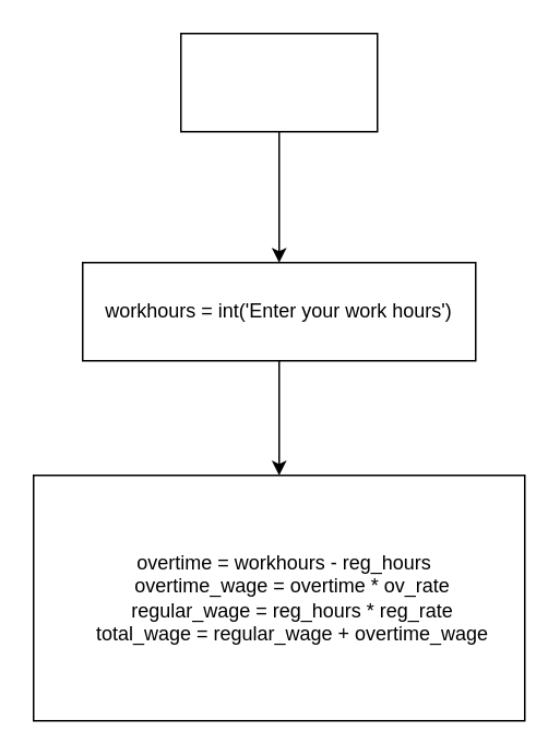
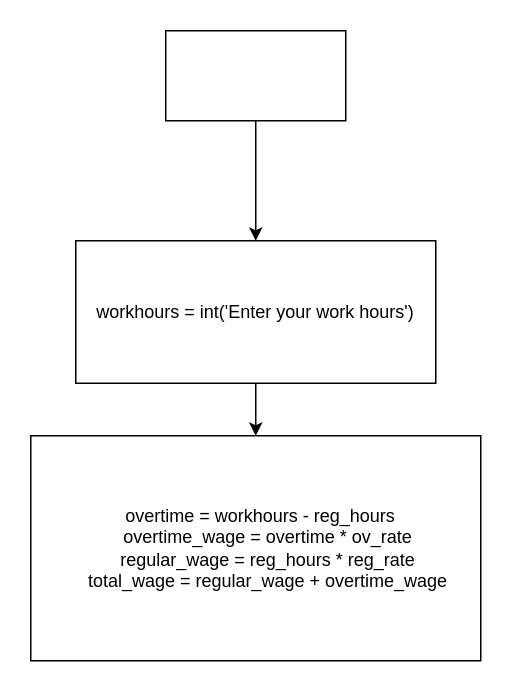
- <mxCell id="3" value="workhours = int('Enter your work hours')" style="rounded=0;whiteSpace=wrap;html=1;" vertex="1" parent="1"><mxGeometry x="50" y="160" width="240" height="60" as="geometry" /></mxCell>
+ <mxCell id="3" value="workhours = int('Enter your work hours')" style="rounded=0;whiteSpace=wrap;html=1;" vertex="1" parent="1"><mxGeometry x="50" y="160" width="240" height="95" as="geometry" /></mxCell>
